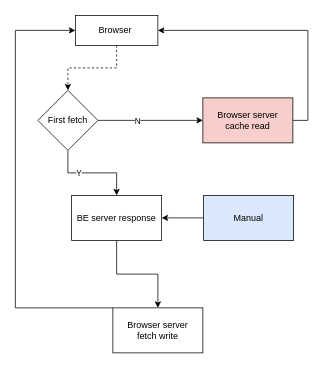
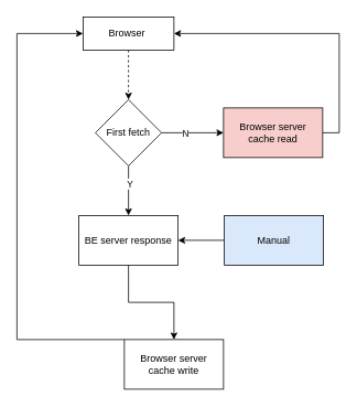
- <mxCell id="8" value="First fetch" style="rhombus;whiteSpace=wrap;html=1;" parent="1" vertex="1"><mxGeometry x="50" y="120" width="80" height="80" as="geometry" /></mxCell>
+ <mxCell id="8" value="First fetch" style="rhombus;whiteSpace=wrap;html=1;" parent="1" vertex="1"><mxGeometry x="115" y="120" width="80" height="80" as="geometry" /></mxCell>
- <mxCell id="14" value="Browser server&lt;br&gt;fetch write" style="rounded=0;whiteSpace=wrap;html=1;" parent="1" vertex="1"><mxGeometry x="150" y="410" width="120" height="60" as="geometry" /></mxCell>
+ <mxCell id="14" value="Browser server&lt;br&gt;cache write" style="rounded=0;whiteSpace=wrap;html=1;" parent="1" vertex="1"><mxGeometry x="150" y="410" width="120" height="60" as="geometry" /></mxCell>
